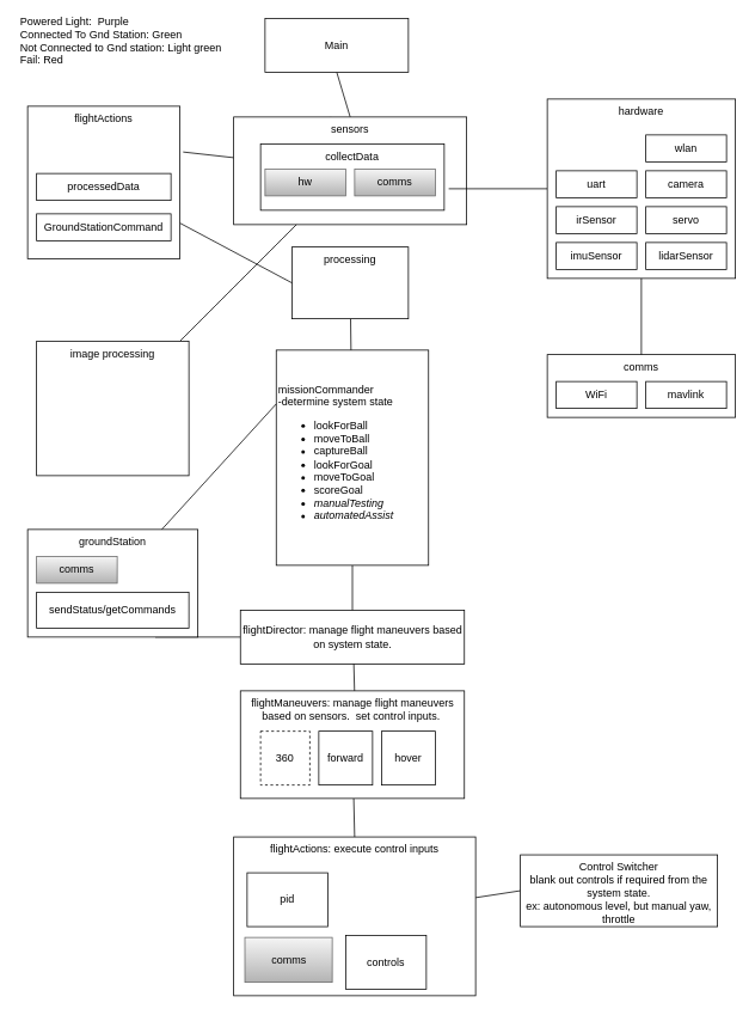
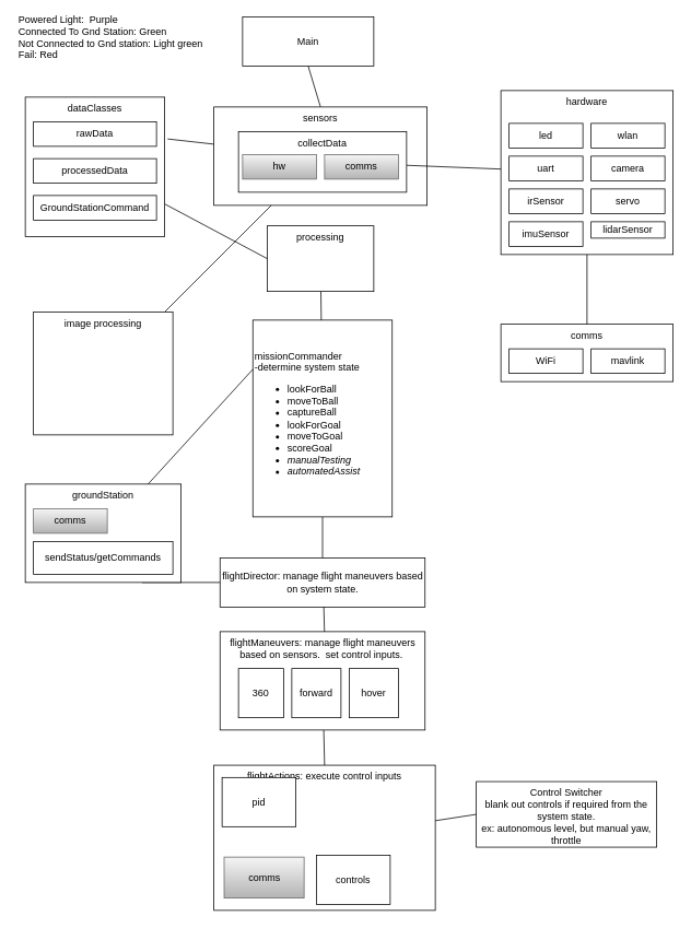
- <mxCell id="45" value="flightActions" style="rounded=0;whiteSpace=wrap;html=1;verticalAlign=top;" parent="1" vertex="1"><mxGeometry x="30" y="118" width="170" height="170" as="geometry" /></mxCell>
+ <mxCell id="45" value="dataClasses" style="rounded=0;whiteSpace=wrap;html=1;verticalAlign=top;" parent="1" vertex="1"><mxGeometry x="30" y="118" width="170" height="170" as="geometry" /></mxCell>
+ <mxCell id="46" value="rawData" style="rounded=0;whiteSpace=wrap;html=1;" parent="1" vertex="1"><mxGeometry x="40" y="148" width="150" height="30" as="geometry" /></mxCell>
+ <mxCell id="24" value="led" style="rounded=0;whiteSpace=wrap;html=1;" parent="1" vertex="1"><mxGeometry x="620" y="150" width="90" height="30" as="geometry" /></mxCell>
- <mxCell id="22" style="edgeStyle=none;html=1;entryX=0.923;entryY=0.667;entryDx=0;entryDy=0;entryPerimeter=0;endArrow=none;endFill=0;" parent="1" source="23" target="21" edge="1"><mxGeometry relative="1" as="geometry" /></mxCell>
+ <mxCell id="22" style="edgeStyle=none;html=1;endArrow=none;endFill=0;" parent="1" source="23" target="35" edge="1"><mxGeometry relative="1" as="geometry" /></mxCell>
- <mxCell id="52" value="lidarSensor" style="rounded=0;whiteSpace=wrap;html=1;" vertex="1" parent="1"><mxGeometry x="720" y="270" width="90" height="30" as="geometry" /></mxCell>
+ <mxCell id="52" value="lidarSensor" style="rounded=0;whiteSpace=wrap;html=1;" vertex="1" parent="1"><mxGeometry x="720" y="270" width="90" height="20" as="geometry" /></mxCell>
- <mxCell id="17" value="360" style="rounded=0;whiteSpace=wrap;html=1;dashed=1;" parent="1" vertex="1"><mxGeometry x="290" y="815" width="55" height="60" as="geometry" /></mxCell>
+ <mxCell id="17" value="360" style="rounded=0;whiteSpace=wrap;html=1;" parent="1" vertex="1"><mxGeometry x="290" y="815" width="55" height="60" as="geometry" /></mxCell>
- <mxCell id="16" value="pid" style="rounded=0;whiteSpace=wrap;html=1;" parent="1" vertex="1"><mxGeometry x="275" y="972.93" width="90" height="60" as="geometry" /></mxCell>
+ <mxCell id="16" value="pid" style="rounded=0;whiteSpace=wrap;html=1;" parent="1" vertex="1"><mxGeometry x="270" y="947.93" width="90" height="60" as="geometry" /></mxCell>
